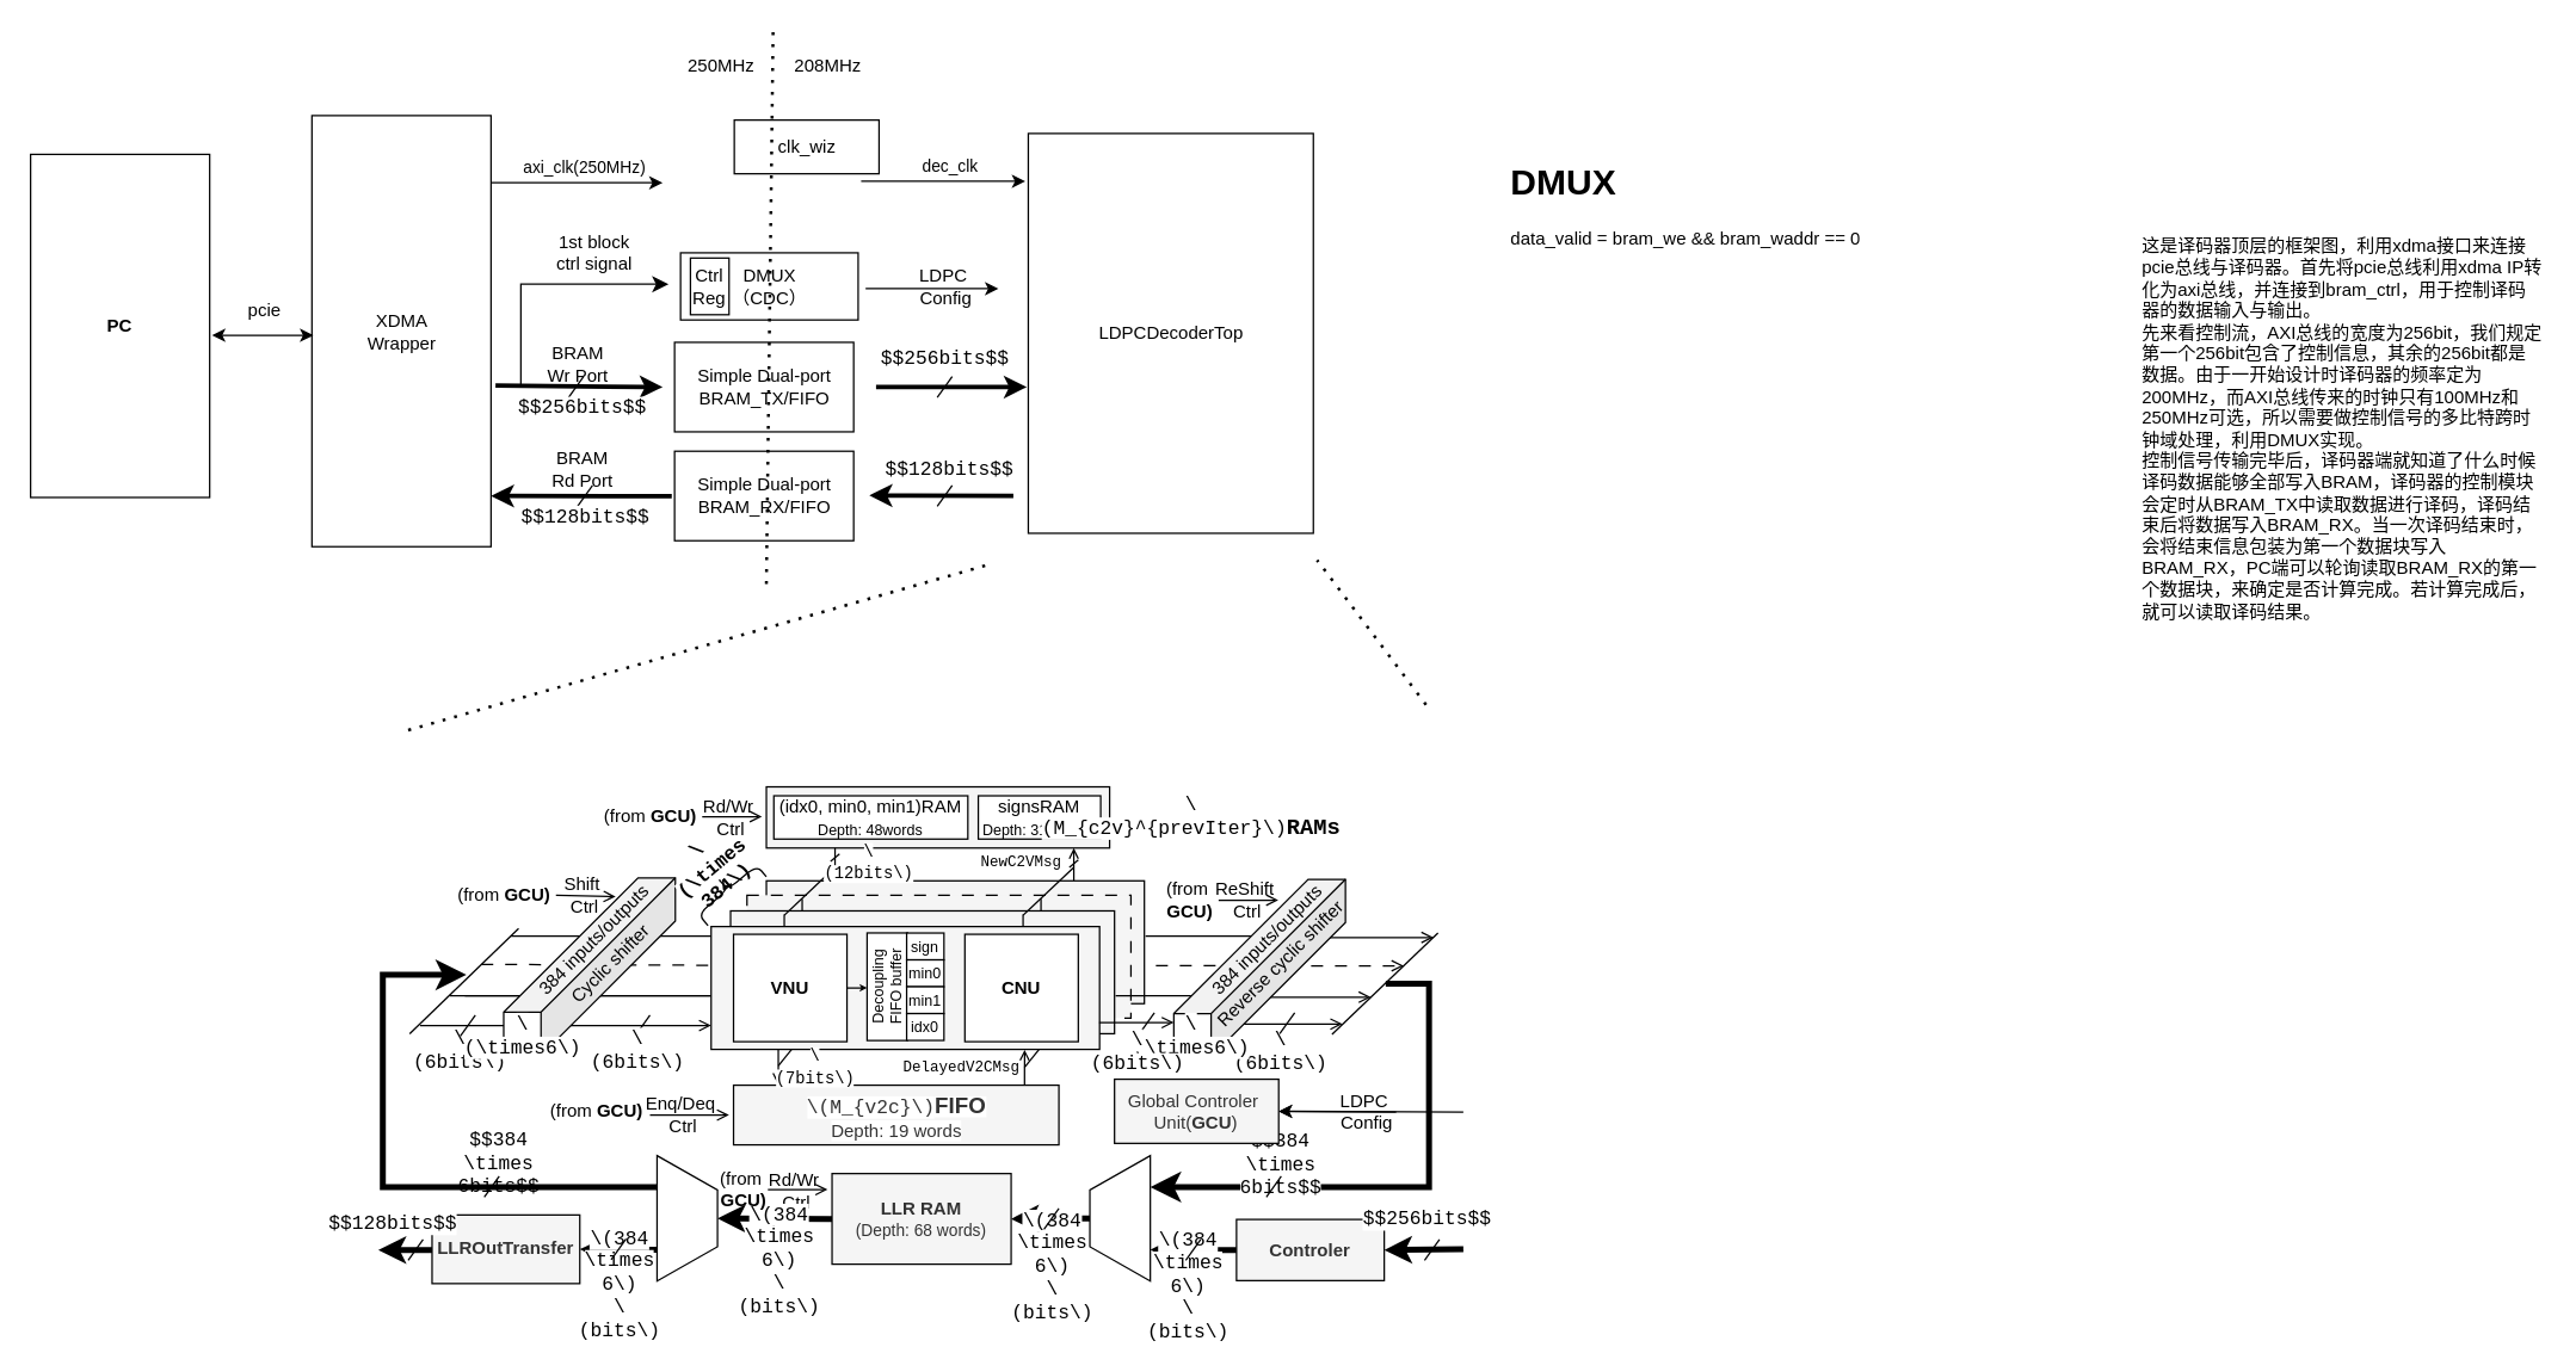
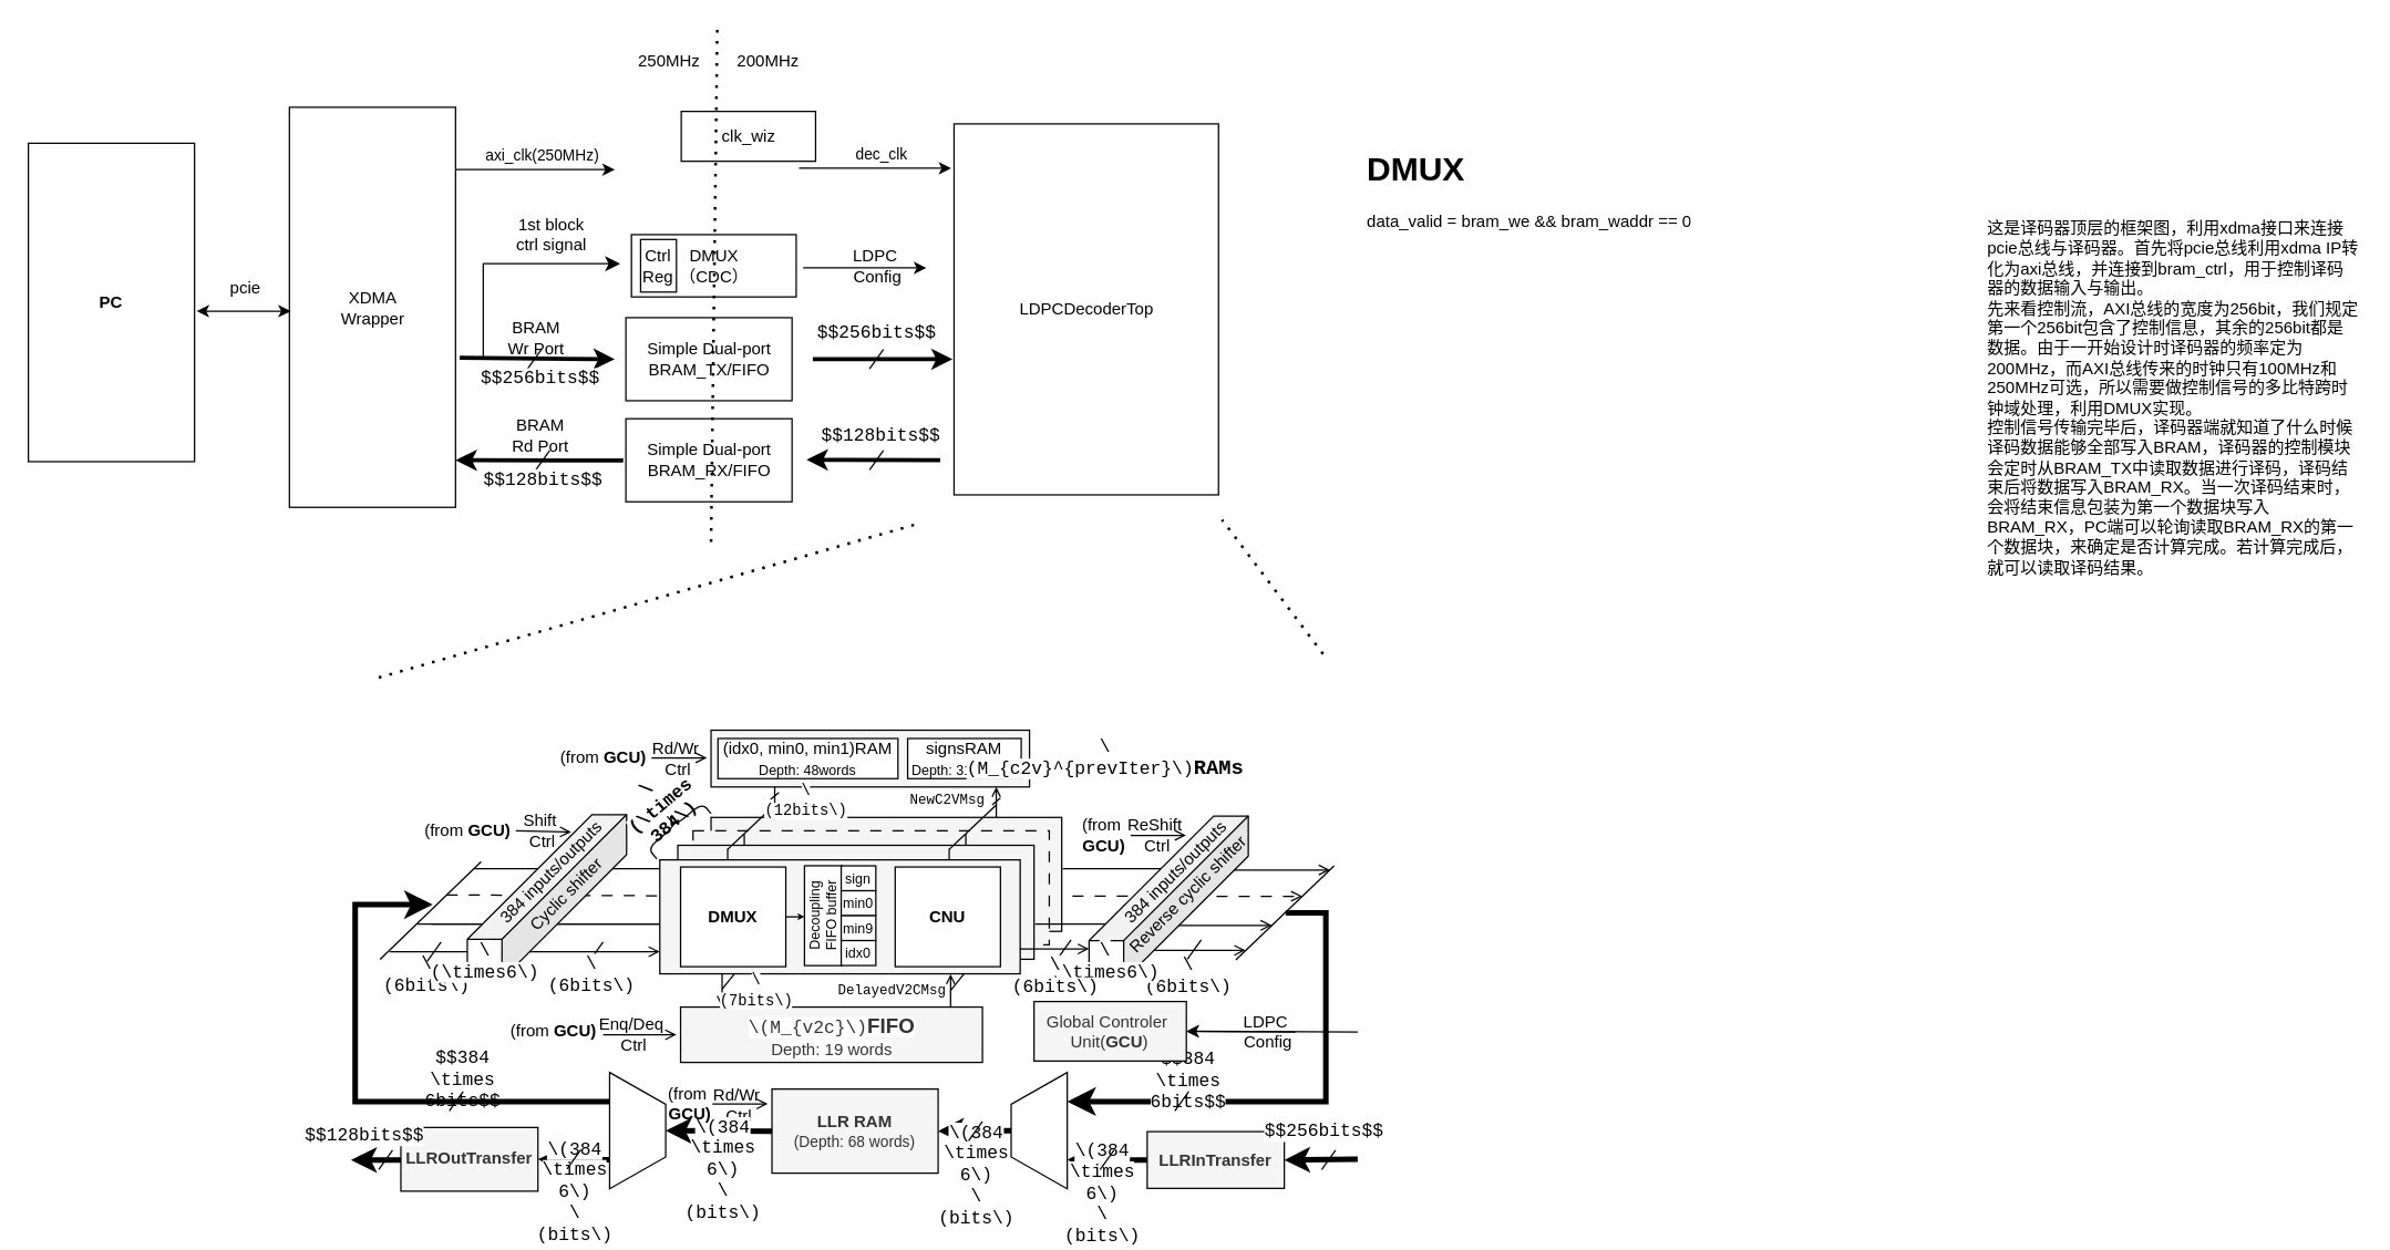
- <mxCell id="153" value="208MHz" style="text;html=1;align=center;verticalAlign=middle;whiteSpace=wrap;rounded=0;" parent="1" vertex="1"><mxGeometry x="464" y="29" width="181" height="30" as="geometry" /></mxCell>
+ <mxCell id="153" value="200MHz" style="text;html=1;align=center;verticalAlign=middle;whiteSpace=wrap;rounded=0;" parent="1" vertex="1"><mxGeometry x="464" y="29" width="181" height="30" as="geometry" /></mxCell>
- <mxCell id="150" value="&lt;h1 style=&quot;margin-top: 0px;&quot;&gt;DMUX&lt;/h1&gt;&lt;p&gt;data_valid = bram_we &amp;amp;&amp;amp; bram_waddr == 0&lt;/p&gt;" style="text;html=1;whiteSpace=wrap;overflow=hidden;rounded=0;" parent="1" vertex="1"><mxGeometry x="1009.5" y="101" width="266" height="120" as="geometry" /></mxCell>
+ <mxCell id="150" value="&lt;h1 style=&quot;margin-top: 0px;&quot;&gt;DMUX&lt;/h1&gt;&lt;p&gt;data_valid = bram_we &amp;amp;&amp;amp; bram_waddr == 0&lt;/p&gt;" style="text;html=1;whiteSpace=wrap;overflow=hidden;rounded=0;" parent="1" vertex="1"><mxGeometry x="984.5" y="101" width="266" height="120" as="geometry" /></mxCell>
- <mxCell id="71" value="&lt;b&gt;VNU&lt;/b&gt;" style="rounded=0;whiteSpace=wrap;html=1;" parent="1" vertex="1"><mxGeometry x="491" y="625.83" width="76" height="72" as="geometry" /></mxCell>
+ <mxCell id="71" value="&lt;b&gt;DMUX&lt;/b&gt;" style="rounded=0;whiteSpace=wrap;html=1;" parent="1" vertex="1"><mxGeometry x="491" y="625.83" width="76" height="72" as="geometry" /></mxCell>
- <mxCell id="76" value="min1" style="rounded=0;whiteSpace=wrap;html=1;fontSize=10;" parent="1" vertex="1"><mxGeometry x="607" y="660.99" width="25" height="18" as="geometry" /></mxCell>
+ <mxCell id="76" value="min9" style="rounded=0;whiteSpace=wrap;html=1;fontSize=10;" parent="1" vertex="1"><mxGeometry x="607" y="660.99" width="25" height="18" as="geometry" /></mxCell>
- <mxCell id="18" value="Controler" style="rounded=0;whiteSpace=wrap;html=1;fillColor=#f5f5f5;fontColor=#333333;strokeColor=#000000;fontStyle=1" parent="1" vertex="1"><mxGeometry x="828" y="817" width="99" height="41" as="geometry" /></mxCell>
+ <mxCell id="18" value="LLRInTransfer" style="rounded=0;whiteSpace=wrap;html=1;fillColor=#f5f5f5;fontColor=#333333;strokeColor=#000000;fontStyle=1" parent="1" vertex="1"><mxGeometry x="828" y="817" width="99" height="41" as="geometry" /></mxCell>
